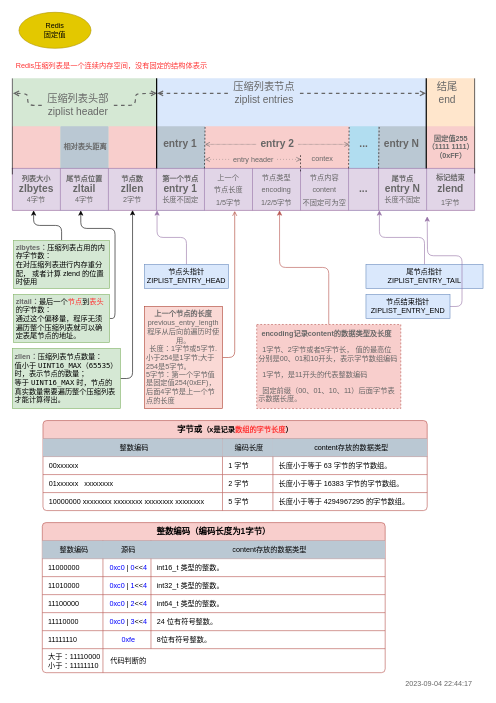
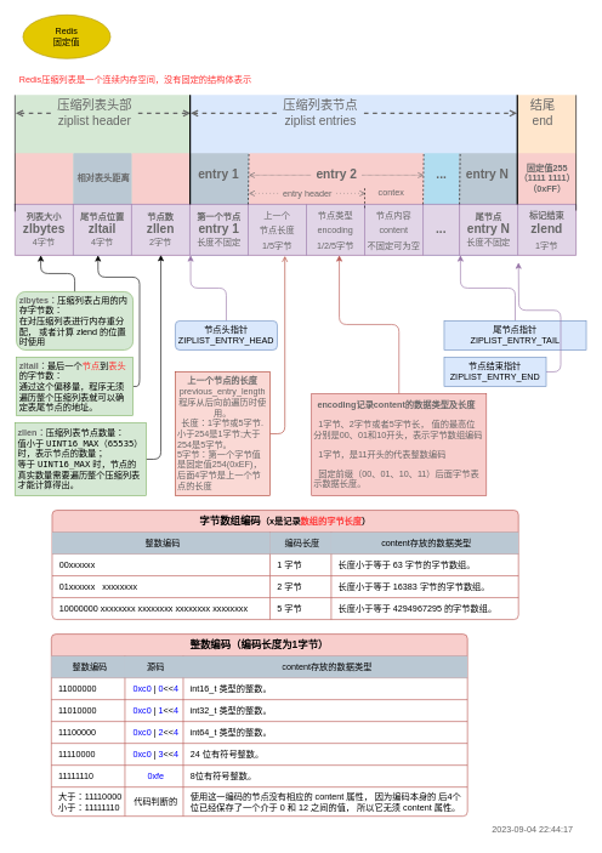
- <mxCell id="28" value="压缩列表头部&lt;br&gt;ziplist header" style="text;html=1;align=center;verticalAlign=middle;resizable=0;points=[];autosize=1;strokeColor=none;fontSize=17;fontColor=#666666;" parent="2" vertex="1"><mxGeometry x="49" y="20" width="120" height="50" as="geometry" /></mxCell>
+ <mxCell id="28" value="压缩列表头部&lt;br&gt;ziplist header" style="text;html=1;align=center;verticalAlign=middle;resizable=0;points=[];autosize=1;strokeColor=none;fontSize=17;fontColor=#666666;" parent="2" vertex="1"><mxGeometry x="49" width="120" height="50" as="geometry" /></mxCell>
- <mxCell id="57" value="&lt;b style=&quot;color: rgb(102 , 102 , 102) ; text-align: center&quot;&gt;zlbytes：&lt;/b&gt;&lt;span&gt;压缩列表占用的内存字节数：&lt;/span&gt;&lt;br&gt;&lt;span&gt;在对压缩列表进行内存重分配， 或者计算 zlend 的位置时使用&lt;/span&gt;" style="rounded=0;whiteSpace=wrap;html=1;comic=0;pointerEvents=1;align=left;spacingLeft=0;fillColor=#d5e8d4;strokeColor=#82b366;spacing=4;" parent="1" vertex="1"><mxGeometry x="22" y="400" width="160" height="80" as="geometry" /></mxCell>
+ <mxCell id="57" value="&lt;b style=&quot;color: rgb(102 , 102 , 102) ; text-align: center&quot;&gt;zlbytes：&lt;/b&gt;&lt;span&gt;压缩列表占用的内存字节数：&lt;/span&gt;&lt;br&gt;&lt;span&gt;在对压缩列表进行内存重分配， 或者计算 zlend 的位置时使用&lt;/span&gt;" style="whiteSpace=wrap;html=1;comic=0;pointerEvents=1;align=left;spacingLeft=0;fillColor=#d5e8d4;strokeColor=#82b366;spacing=4;rounded=1;" parent="1" vertex="1"><mxGeometry x="22" y="400" width="160" height="80" as="geometry" /></mxCell>
- <mxCell id="66" value="节点头指针&lt;br&gt;ZIPLIST_ENTRY_HEAD" style="whiteSpace=wrap;html=1;rounded=0;comic=0;pointerEvents=1;align=center;fillColor=#dae8fc;strokeColor=#6c8ebf;" parent="1" vertex="1"><mxGeometry x="240" y="440" width="140" height="40" as="geometry" /></mxCell>
+ <mxCell id="66" value="节点头指针&lt;br&gt;ZIPLIST_ENTRY_HEAD" style="whiteSpace=wrap;html=1;comic=0;pointerEvents=1;align=center;fillColor=#dae8fc;strokeColor=#6c8ebf;rounded=1;" parent="1" vertex="1"><mxGeometry x="240" y="440" width="140" height="40" as="geometry" /></mxCell>
- <mxCell id="69" value="&lt;p&gt;&lt;b&gt;encoding记录content的数据类型及长度&amp;nbsp;&amp;nbsp;&lt;/b&gt;&lt;/p&gt;&lt;p style=&quot;text-align: left&quot;&gt;&amp;nbsp; 1字节、2字节或者5字节长， 值的最高位分别是00、01和10开头，表示字节数组编码&lt;br&gt;&lt;/p&gt;&lt;p style=&quot;text-align: left&quot;&gt;&amp;nbsp; 1字节，是11开头的代表整数编码&lt;/p&gt;&lt;p style=&quot;text-align: left&quot;&gt;&amp;nbsp; 固定前缀（00、01、10、11）后面字节表示数据长度。&lt;/p&gt;" style="whiteSpace=wrap;html=1;rounded=0;comic=0;pointerEvents=1;fillColor=#f8cecc;align=center;strokeColor=#b85450;spacing=4;fontColor=#666666;dashed=1;" parent="1" vertex="1"><mxGeometry x="427" y="540" width="240" height="140" as="geometry" /></mxCell>
+ <mxCell id="69" value="&lt;p&gt;&lt;b&gt;encoding记录content的数据类型及长度&amp;nbsp;&amp;nbsp;&lt;/b&gt;&lt;/p&gt;&lt;p style=&quot;text-align: left&quot;&gt;&amp;nbsp; 1字节、2字节或者5字节长， 值的最高位分别是00、01和10开头，表示字节数组编码&lt;br&gt;&lt;/p&gt;&lt;p style=&quot;text-align: left&quot;&gt;&amp;nbsp; 1字节，是11开头的代表整数编码&lt;/p&gt;&lt;p style=&quot;text-align: left&quot;&gt;&amp;nbsp; 固定前缀（00、01、10、11）后面字节表示数据长度。&lt;/p&gt;" style="whiteSpace=wrap;html=1;rounded=0;comic=0;pointerEvents=1;fillColor=#f8cecc;align=center;strokeColor=#b85450;spacing=4;fontColor=#666666;" parent="1" vertex="1"><mxGeometry x="427" y="540" width="240" height="140" as="geometry" /></mxCell>
- <mxCell id="70" value="&lt;font style=&quot;font-size: 14px&quot;&gt;字节或&lt;/font&gt;（x是记录&lt;font color=&quot;#ff3333&quot;&gt;数组的字节长度&lt;/font&gt;）" style="shape=table;html=1;whiteSpace=wrap;startSize=30;container=1;collapsible=0;childLayout=tableLayout;rounded=1;shadow=0;arcSize=7;labelBackgroundColor=none;swimlaneFillColor=#ffffff;align=center;fontStyle=1;fixedRows=1;rotatable=0;spacing=0;comic=0;pointerEvents=1;fillColor=#f8cecc;strokeColor=#b85450;" parent="1" vertex="1"><mxGeometry x="71" y="700" width="640" height="150" as="geometry" /></mxCell>
+ <mxCell id="70" value="&lt;font style=&quot;font-size: 14px&quot;&gt;字节数组编码&lt;/font&gt;（x是记录&lt;font color=&quot;#ff3333&quot;&gt;数组的字节长度&lt;/font&gt;）" style="shape=table;html=1;whiteSpace=wrap;startSize=30;container=1;collapsible=0;childLayout=tableLayout;rounded=1;shadow=0;arcSize=7;labelBackgroundColor=none;swimlaneFillColor=#ffffff;align=center;fontStyle=1;fixedRows=1;rotatable=0;spacing=0;comic=0;pointerEvents=1;fillColor=#f8cecc;strokeColor=#b85450;" parent="1" vertex="1"><mxGeometry x="71" y="700" width="640" height="150" as="geometry" /></mxCell>
+ <mxCell id="115" value="使用这一编码的节点没有相应的 content 属性， 因为编码本身的 后4个位已经保存了一个介于 0 和 12 之间的值， 所以它无须 content 属性。" style="shape=partialRectangle;html=1;whiteSpace=wrap;connectable=0;fillColor=none;top=0;left=0;bottom=0;right=0;overflow=hidden;align=left;spacing=0;spacingLeft=10;spacingRight=5;" parent="112" vertex="1"><mxGeometry x="181" width="390" height="40" as="geometry" /></mxCell>
